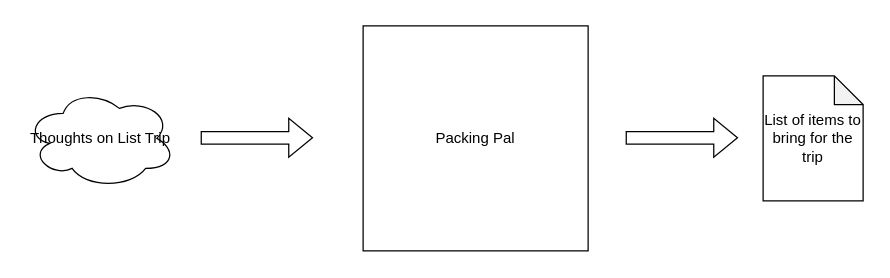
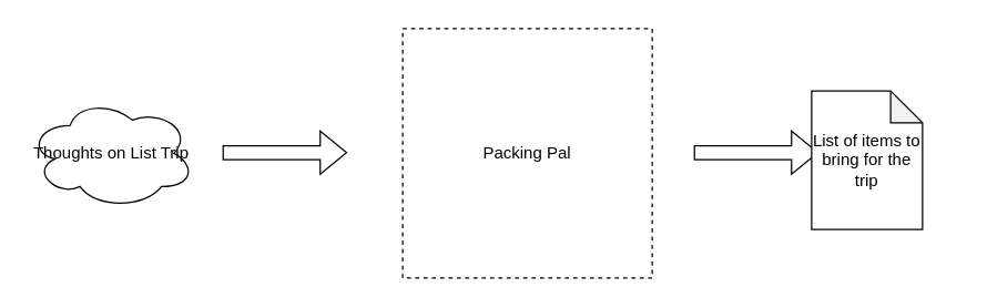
- <mxCell id="5" value="Packing Pal" style="whiteSpace=wrap;html=1;aspect=fixed;" vertex="1" parent="1"><mxGeometry x="290" y="20" width="180" height="180" as="geometry" /></mxCell>
+ <mxCell id="5" value="Packing Pal" style="whiteSpace=wrap;html=1;aspect=fixed;dashed=1;" vertex="1" parent="1"><mxGeometry x="290" y="20" width="180" height="180" as="geometry" /></mxCell>
- <mxCell id="6" value="List of items to bring for the trip" style="shape=note;whiteSpace=wrap;html=1;backgroundOutline=1;darkOpacity=0.05;size=23;" vertex="1" parent="1"><mxGeometry x="610" y="60" width="80" height="100" as="geometry" /></mxCell>
+ <mxCell id="6" value="List of items to bring for the trip" style="shape=note;whiteSpace=wrap;html=1;backgroundOutline=1;darkOpacity=0.05;size=23;" vertex="1" parent="1"><mxGeometry x="585" y="65" width="80" height="100" as="geometry" /></mxCell>
